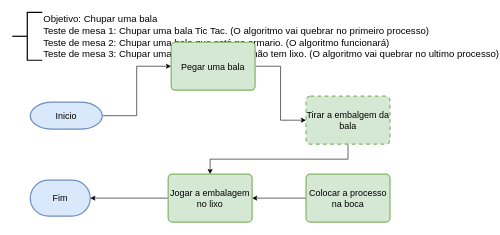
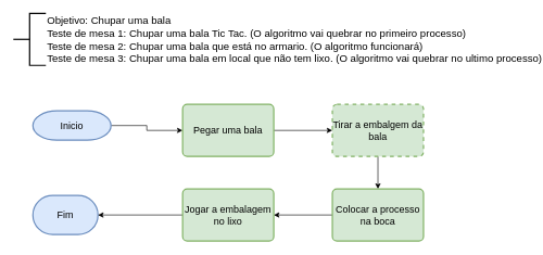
- <mxCell id="7" value="&lt;font style=&quot;font-size: 15px&quot;&gt;Pegar uma bala&lt;/font&gt;" style="rounded=1;whiteSpace=wrap;html=1;absoluteArcSize=1;arcSize=14;strokeWidth=2;fillColor=#d5e8d4;strokeColor=#82b366;" parent="1" vertex="1"><mxGeometry x="285" y="70" width="140" height="80" as="geometry" /></mxCell>
+ <mxCell id="7" value="&lt;font style=&quot;font-size: 15px&quot;&gt;Pegar uma bala&lt;/font&gt;" style="rounded=1;whiteSpace=wrap;html=1;absoluteArcSize=1;arcSize=14;strokeWidth=2;fillColor=#d5e8d4;strokeColor=#82b366;" parent="1" vertex="1"><mxGeometry x="280" y="160" width="140" height="80" as="geometry" /></mxCell>
- <mxCell id="8" style="edgeStyle=orthogonalEdgeStyle;rounded=0;orthogonalLoop=1;jettySize=auto;html=1;exitX=0.5;exitY=1;exitDx=0;exitDy=0;" parent="1" source="9" target="13" edge="1"><mxGeometry relative="1" as="geometry" /></mxCell>
+ <mxCell id="8" style="edgeStyle=orthogonalEdgeStyle;rounded=0;orthogonalLoop=1;jettySize=auto;html=1;exitX=0.5;exitY=1;exitDx=0;exitDy=0;entryX=0.5;entryY=0;entryDx=0;entryDy=0;" parent="1" source="9" target="11" edge="1"><mxGeometry relative="1" as="geometry" /></mxCell>
